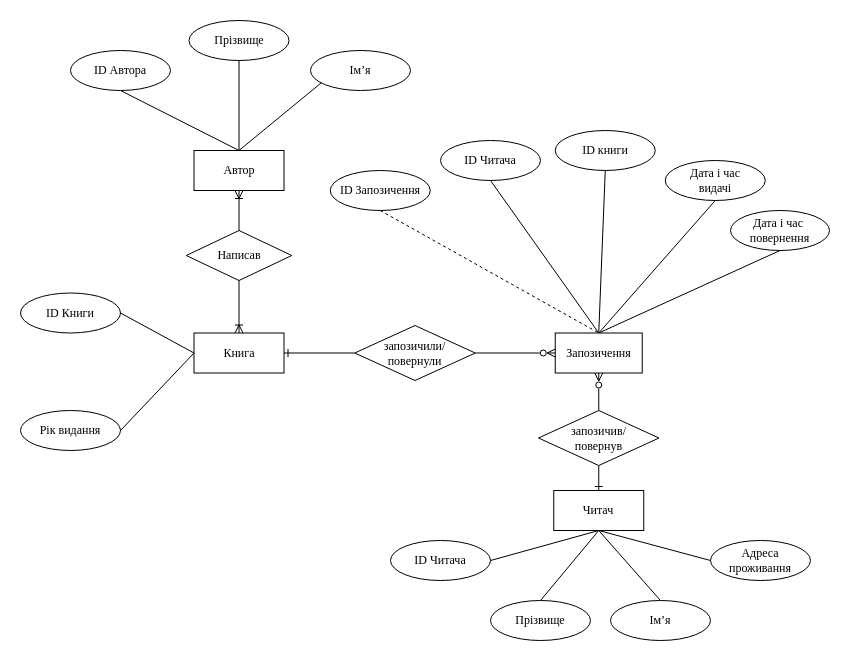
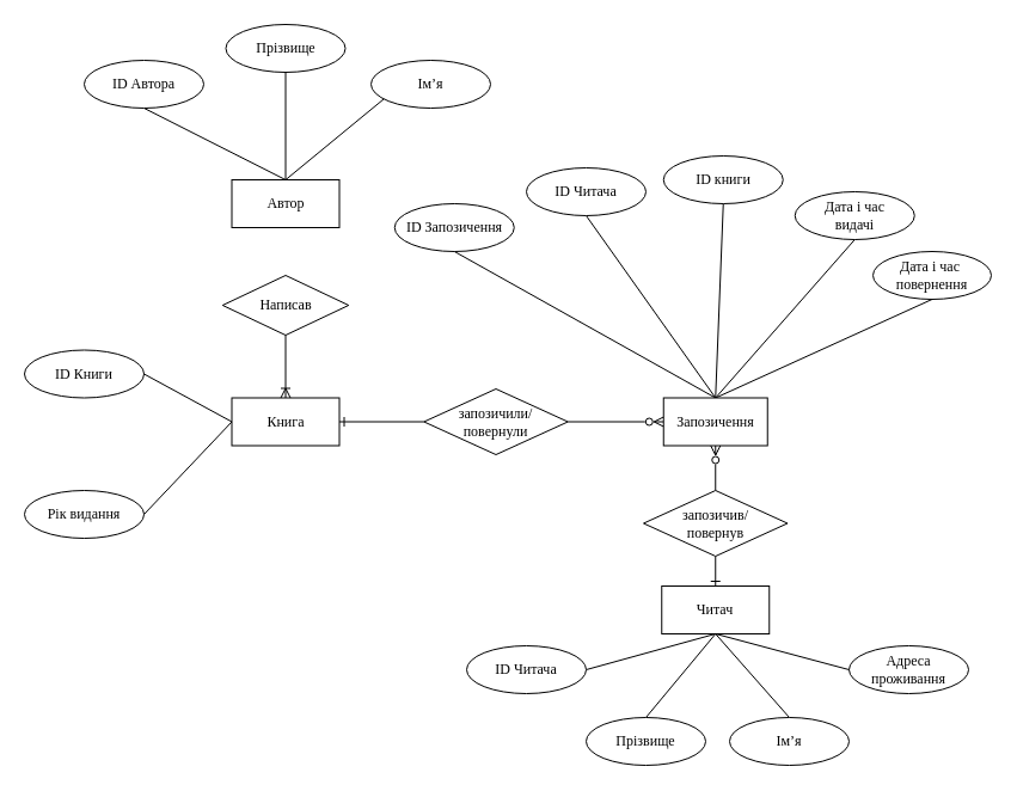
- <mxCell id="36" style="edgeStyle=none;rounded=0;orthogonalLoop=1;jettySize=auto;html=1;exitX=0.5;exitY=0;exitDx=0;exitDy=0;entryX=0.5;entryY=1;entryDx=0;entryDy=0;endArrow=ERoneToMany;endFill=0;" edge="1" parent="1" source="37" target="16"><mxGeometry relative="1" as="geometry" /></mxCell>
- <mxCell id="25" style="edgeStyle=none;rounded=0;orthogonalLoop=1;jettySize=auto;html=1;exitX=0.5;exitY=1;exitDx=0;exitDy=0;entryX=0.5;entryY=0;entryDx=0;entryDy=0;endArrow=none;endFill=0;dashed=1;" edge="1" parent="1" source="26" target="47"><mxGeometry relative="1" as="geometry" /></mxCell>
+ <mxCell id="25" style="edgeStyle=none;rounded=0;orthogonalLoop=1;jettySize=auto;html=1;exitX=0.5;exitY=1;exitDx=0;exitDy=0;entryX=0.5;entryY=0;entryDx=0;entryDy=0;endArrow=none;endFill=0;" edge="1" parent="1" source="26" target="47"><mxGeometry relative="1" as="geometry" /></mxCell>
